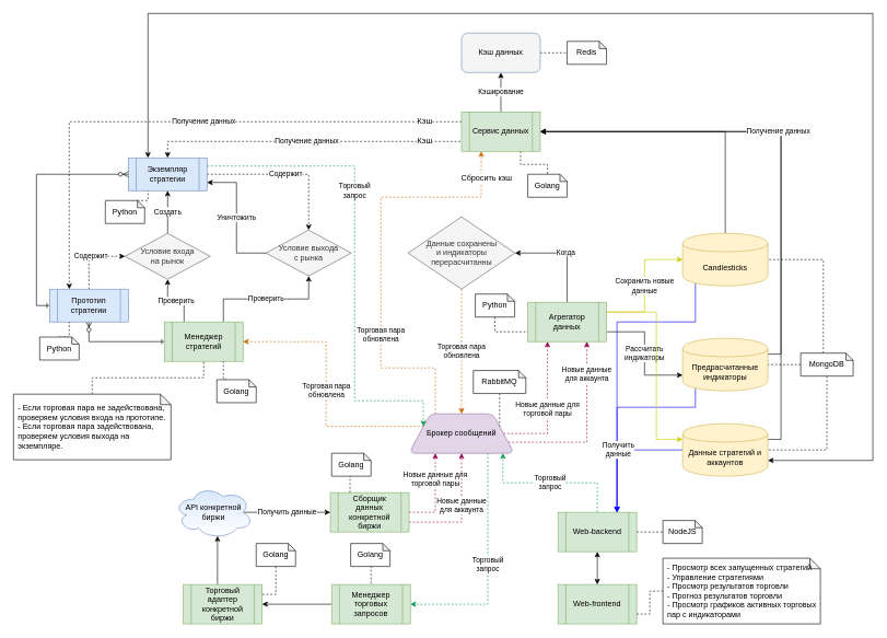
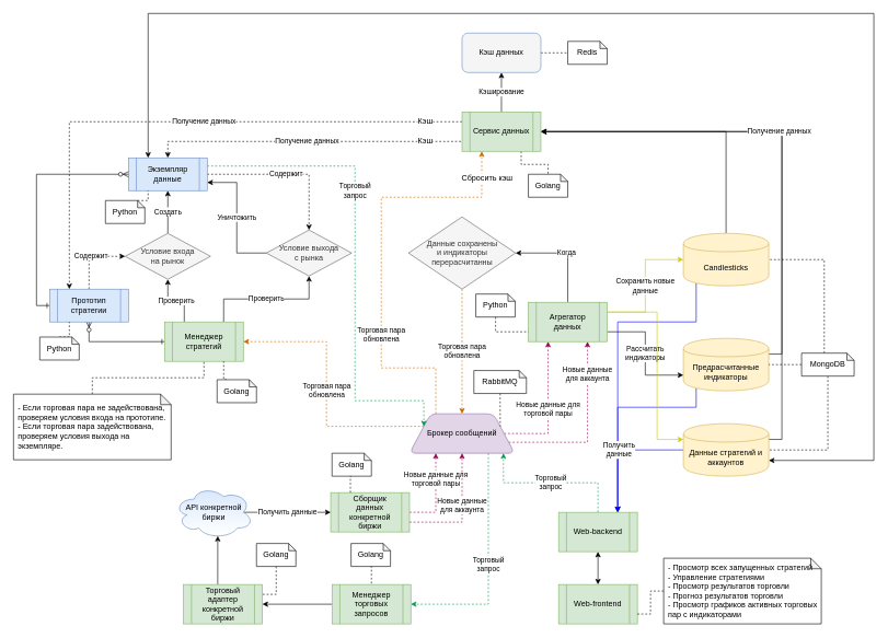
- <mxCell id="24" value="Экземпляр стратегии" style="shape=process;whiteSpace=wrap;html=1;backgroundOutline=1;fillColor=#dae8fc;strokeColor=#6c8ebf;" parent="1" vertex="1"><mxGeometry x="195" y="240" width="120" height="50" as="geometry" /></mxCell>
+ <mxCell id="24" value="Экземпляр данные" style="shape=process;whiteSpace=wrap;html=1;backgroundOutline=1;fillColor=#dae8fc;strokeColor=#6c8ebf;" parent="1" vertex="1"><mxGeometry x="195" y="240" width="120" height="50" as="geometry" /></mxCell>
- <mxCell id="73" style="edgeStyle=orthogonalEdgeStyle;rounded=0;orthogonalLoop=1;jettySize=auto;html=1;exitX=1;exitY=0.5;exitDx=0;exitDy=0;entryX=0;entryY=0.5;entryDx=0;entryDy=0;entryPerimeter=0;startArrow=none;startFill=0;endArrow=none;endFill=0;dashed=1;" edge="1" parent="1" source="75" target="79"><mxGeometry relative="1" as="geometry" /></mxCell>
- <mxCell id="79" value="NodeJS" style="shape=note;whiteSpace=wrap;html=1;backgroundOutline=1;darkOpacity=0.05;size=11;" vertex="1" parent="1"><mxGeometry x="1010" y="792.5" width="60" height="35" as="geometry" /></mxCell>
